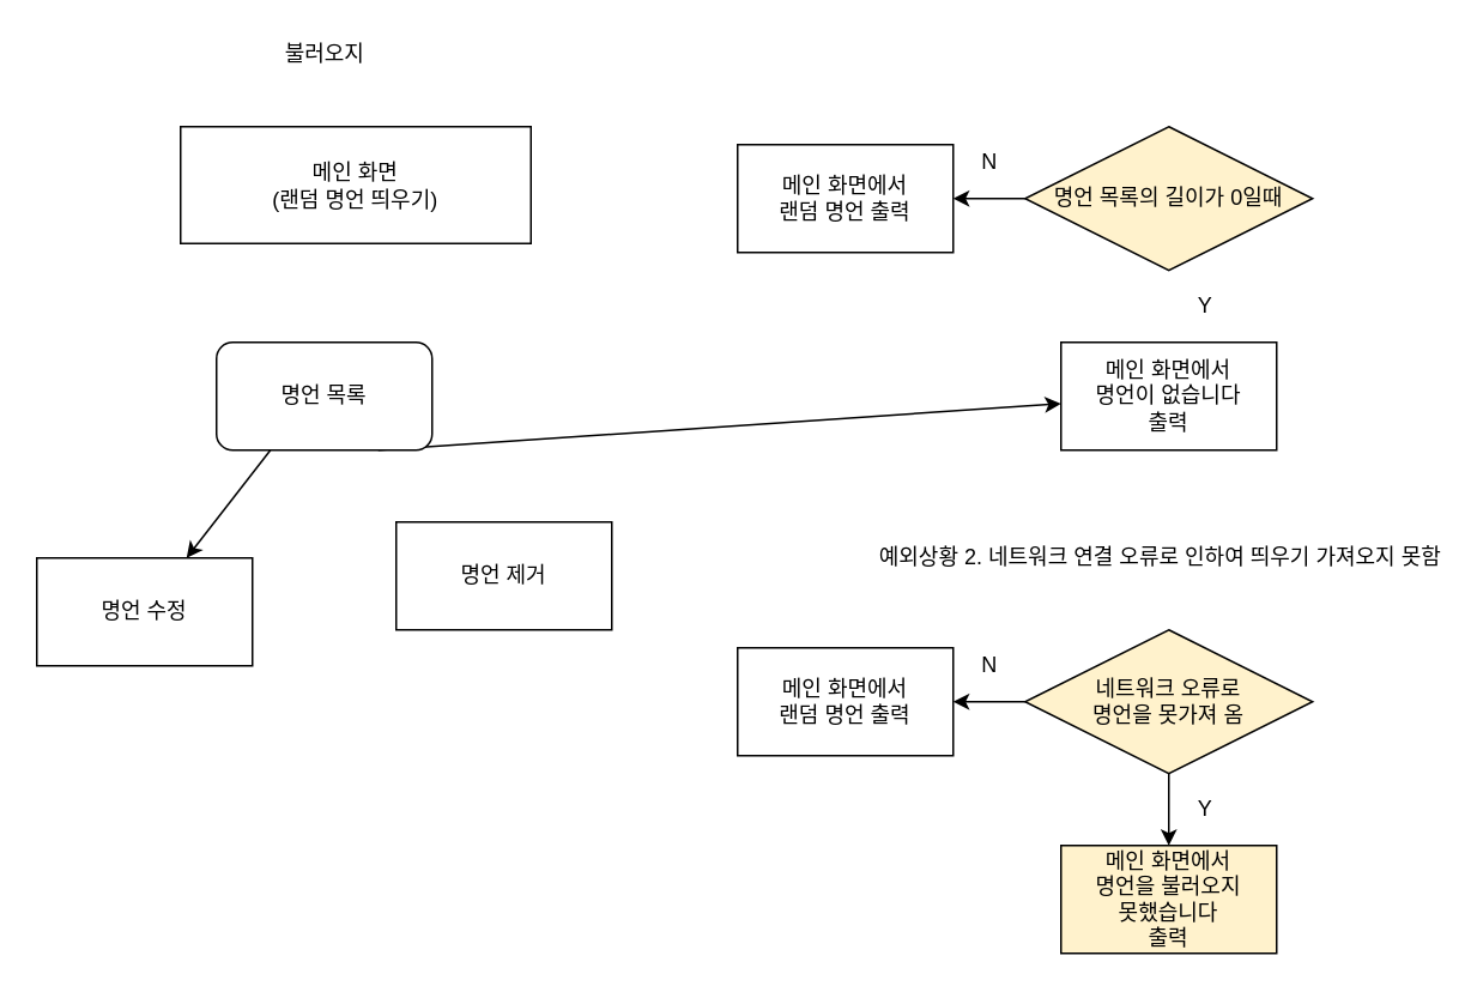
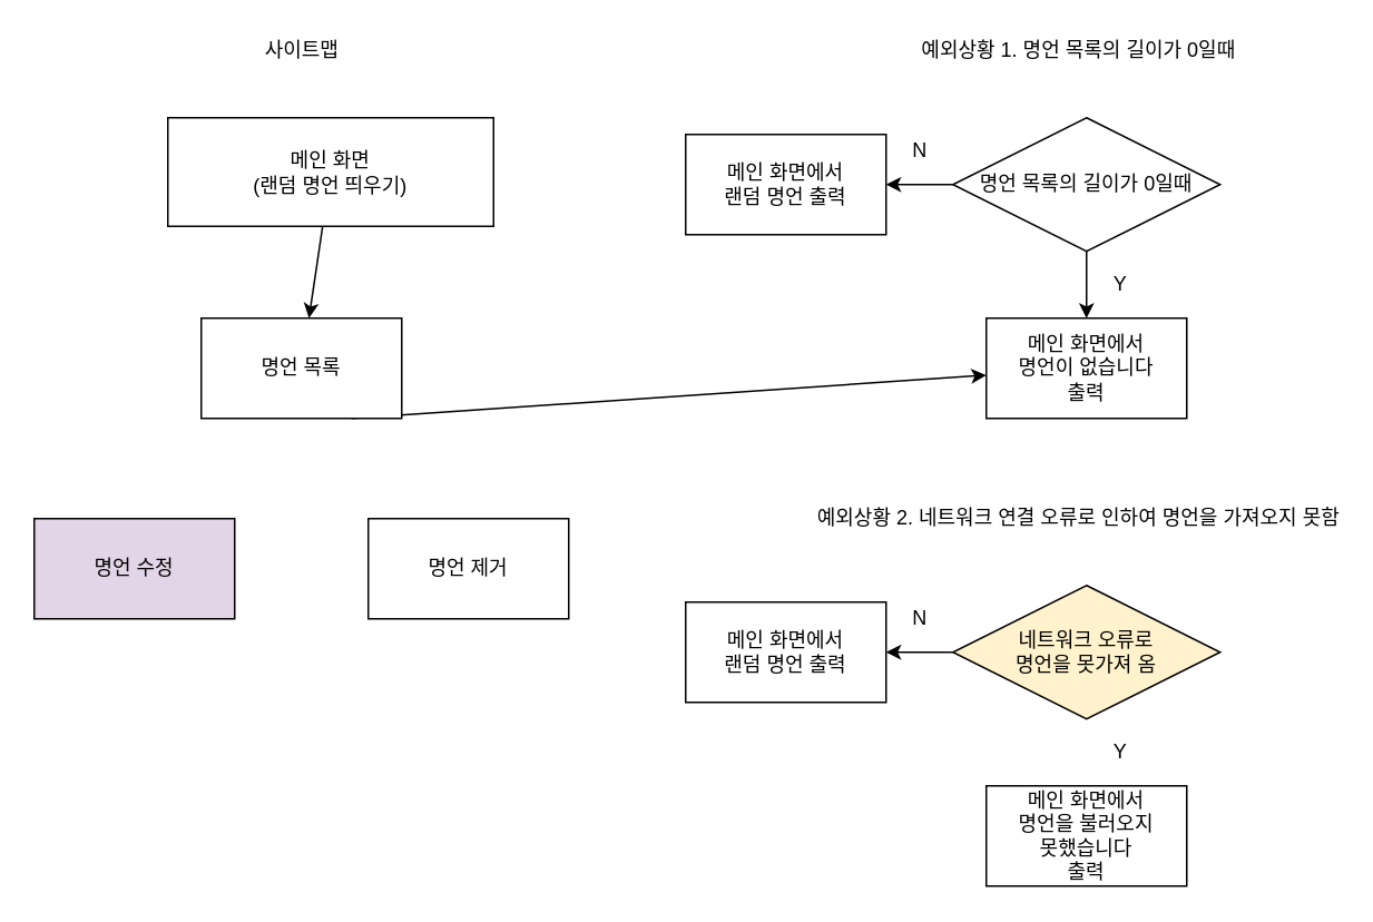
- <mxCell id="9" value="불러오지" style="text;html=1;align=center;verticalAlign=middle;resizable=0;points=[];autosize=1;strokeColor=none;fillColor=none;" vertex="1" parent="1"><mxGeometry x="150" y="20" width="60" height="20" as="geometry" /></mxCell>
+ <mxCell id="9" value="사이트맵" style="text;html=1;align=center;verticalAlign=middle;resizable=0;points=[];autosize=1;strokeColor=none;fillColor=none;" vertex="1" parent="1"><mxGeometry x="150" y="20" width="60" height="20" as="geometry" /></mxCell>
+ <mxCell id="10" value="예외상황 1. 명언 목록의 길이가 0일때" style="text;html=1;align=center;verticalAlign=middle;resizable=0;points=[];autosize=1;strokeColor=none;fillColor=none;" vertex="1" parent="1"><mxGeometry x="550" y="20" width="190" height="20" as="geometry" /></mxCell>
- <mxCell id="13" value="명언 목록의 길이가 0일때" style="rhombus;whiteSpace=wrap;html=1;fillColor=#fff2cc;" vertex="1" parent="1"><mxGeometry x="570" y="70" width="160" height="80" as="geometry" /></mxCell>
+ <mxCell id="13" value="명언 목록의 길이가 0일때" style="rhombus;whiteSpace=wrap;html=1;" vertex="1" parent="1"><mxGeometry x="570" y="70" width="160" height="80" as="geometry" /></mxCell>
+ <mxCell id="2" style="edgeStyle=none;html=1;" edge="1" parent="1" source="3" target="6"><mxGeometry relative="1" as="geometry"><mxPoint x="180" y="190" as="targetPoint" /></mxGeometry></mxCell>
+ <mxCell id="12" style="edgeStyle=none;html=1;exitX=0.5;exitY=1;exitDx=0;exitDy=0;" edge="1" parent="1" source="13" target="17"><mxGeometry relative="1" as="geometry"><mxPoint x="650" y="190" as="targetPoint" /></mxGeometry></mxCell>
- <mxCell id="6" value="명언 목록" style="whiteSpace=wrap;html=1;rounded=1;" vertex="1" parent="1"><mxGeometry x="120" y="190" width="120" height="60" as="geometry" /></mxCell>
+ <mxCell id="6" value="명언 목록" style="rounded=0;whiteSpace=wrap;html=1;" vertex="1" parent="1"><mxGeometry x="120" y="190" width="120" height="60" as="geometry" /></mxCell>
- <mxCell id="4" style="edgeStyle=none;html=1;exitX=0.25;exitY=1;exitDx=0;exitDy=0;" edge="1" parent="1" source="6" target="7"><mxGeometry relative="1" as="geometry"><mxPoint x="100" y="310" as="targetPoint" /></mxGeometry></mxCell>
- <mxCell id="18" value="예외상황 2. 네트워크 연결 오류로 인하여 띄우기 가져오지 못함" style="text;html=1;align=center;verticalAlign=middle;resizable=0;points=[];autosize=1;strokeColor=none;fillColor=none;" vertex="1" parent="1"><mxGeometry x="490" y="300" width="310" height="20" as="geometry" /></mxCell>
+ <mxCell id="18" value="예외상황 2. 네트워크 연결 오류로 인하여 명언을 가져오지 못함" style="text;html=1;align=center;verticalAlign=middle;resizable=0;points=[];autosize=1;strokeColor=none;fillColor=none;" vertex="1" parent="1"><mxGeometry x="490" y="300" width="310" height="20" as="geometry" /></mxCell>
- <mxCell id="8" value="명언 제거" style="rounded=0;whiteSpace=wrap;html=1;" vertex="1" parent="1"><mxGeometry x="220" y="290" width="120" height="60" as="geometry" /></mxCell>
+ <mxCell id="8" value="명언 제거" style="rounded=0;whiteSpace=wrap;html=1;" vertex="1" parent="1"><mxGeometry x="220" y="310" width="120" height="60" as="geometry" /></mxCell>
- <mxCell id="7" value="명언 수정" style="rounded=0;whiteSpace=wrap;html=1;" vertex="1" parent="1"><mxGeometry x="20" y="310" width="120" height="60" as="geometry" /></mxCell>
+ <mxCell id="7" value="명언 수정" style="rounded=0;whiteSpace=wrap;html=1;fillColor=#e1d5e7;" vertex="1" parent="1"><mxGeometry x="20" y="310" width="120" height="60" as="geometry" /></mxCell>
- <mxCell id="20" style="edgeStyle=none;html=1;exitX=0.5;exitY=1;exitDx=0;exitDy=0;" edge="1" parent="1" source="21" target="25"><mxGeometry relative="1" as="geometry"><mxPoint x="650" y="470" as="targetPoint" /></mxGeometry></mxCell>
- <mxCell id="25" value="메인 화면에서&lt;br&gt;명언을 불러오지 &lt;br&gt;못했습니다&lt;br&gt;출력" style="rounded=0;whiteSpace=wrap;html=1;fillColor=#fff2cc;" vertex="1" parent="1"><mxGeometry x="590" y="470" width="120" height="60" as="geometry" /></mxCell>
+ <mxCell id="25" value="메인 화면에서&lt;br&gt;명언을 불러오지 &lt;br&gt;못했습니다&lt;br&gt;출력" style="rounded=0;whiteSpace=wrap;html=1;" vertex="1" parent="1"><mxGeometry x="590" y="470" width="120" height="60" as="geometry" /></mxCell>
